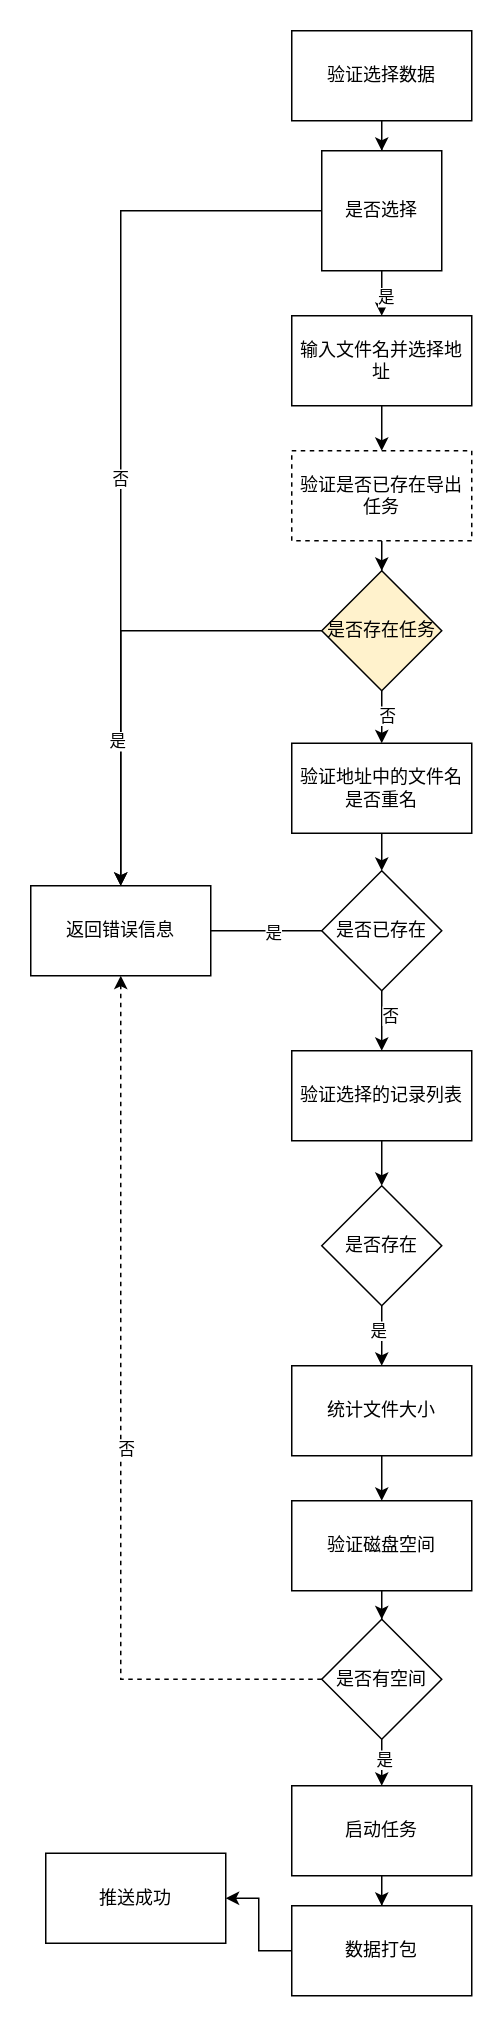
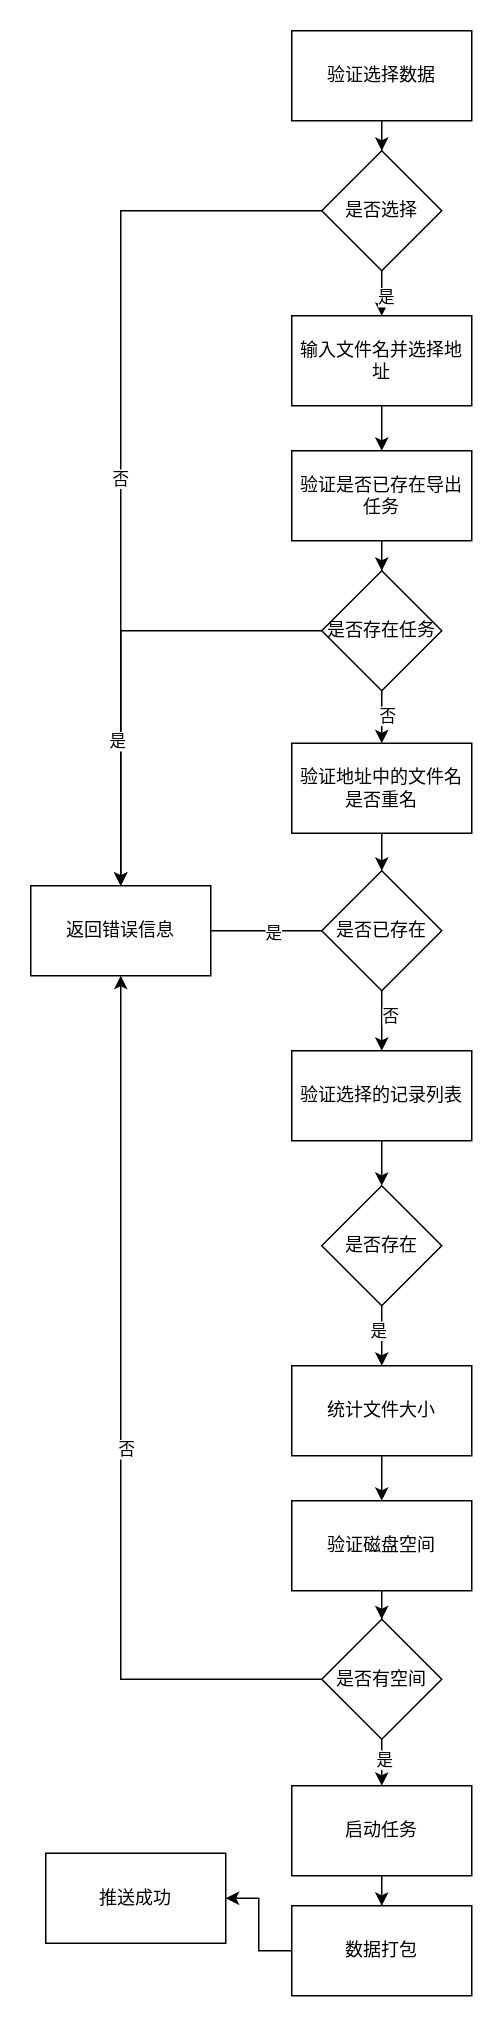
- <mxCell id="8" value="是否选择" style="whiteSpace=wrap;html=1;rounded=0;" vertex="1" parent="1"><mxGeometry x="214" y="100" width="80" height="80" as="geometry" /></mxCell>
+ <mxCell id="8" value="是否选择" style="rhombus;whiteSpace=wrap;html=1;rounded=0;" vertex="1" parent="1"><mxGeometry x="214" y="100" width="80" height="80" as="geometry" /></mxCell>
- <mxCell id="11" value="验证是否已存在导出任务" style="whiteSpace=wrap;html=1;rounded=0;dashed=1;" vertex="1" parent="1"><mxGeometry x="194" y="300" width="120" height="60" as="geometry" /></mxCell>
+ <mxCell id="11" value="验证是否已存在导出任务" style="whiteSpace=wrap;html=1;rounded=0;" vertex="1" parent="1"><mxGeometry x="194" y="300" width="120" height="60" as="geometry" /></mxCell>
- <mxCell id="16" value="是否存在任务" style="rhombus;whiteSpace=wrap;html=1;rounded=0;fillColor=#fff2cc;" vertex="1" parent="1"><mxGeometry x="214" y="380" width="80" height="80" as="geometry" /></mxCell>
+ <mxCell id="16" value="是否存在任务" style="rhombus;whiteSpace=wrap;html=1;rounded=0;" vertex="1" parent="1"><mxGeometry x="214" y="380" width="80" height="80" as="geometry" /></mxCell>
- <mxCell id="35" style="edgeStyle=orthogonalEdgeStyle;rounded=0;orthogonalLoop=1;jettySize=auto;html=1;dashed=1;" edge="1" parent="1" source="39" target="9"><mxGeometry relative="1" as="geometry" /></mxCell>
+ <mxCell id="35" style="edgeStyle=orthogonalEdgeStyle;rounded=0;orthogonalLoop=1;jettySize=auto;html=1;" edge="1" parent="1" source="39" target="9"><mxGeometry relative="1" as="geometry" /></mxCell>
